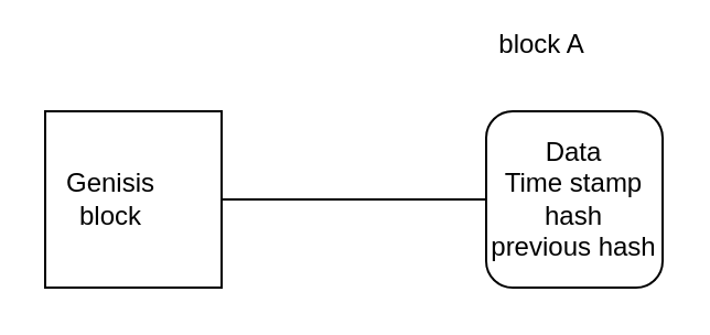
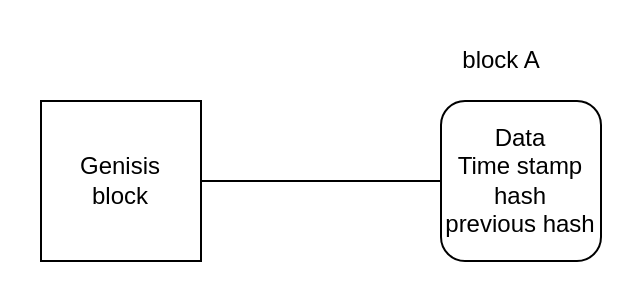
- <mxCell id="5" value="block A" style="text;html=1;align=center;verticalAlign=middle;resizable=0;points=[];autosize=1;" vertex="1" parent="1"><mxGeometry x="220" y="10" width="50" height="20" as="geometry" /></mxCell>
+ <mxCell id="5" value="block A" style="text;html=1;align=center;verticalAlign=middle;resizable=0;points=[];autosize=1;" vertex="1" parent="1"><mxGeometry x="225" y="20" width="50" height="20" as="geometry" /></mxCell>
- <mxCell id="4" value="Genisis block" style="text;html=1;strokeColor=none;fillColor=none;align=center;verticalAlign=middle;whiteSpace=wrap;rounded=0;" vertex="1" parent="1"><mxGeometry x="30" y="80" width="40" height="20" as="geometry" /></mxCell>
+ <mxCell id="4" value="Genisis block" style="text;html=1;strokeColor=none;fillColor=none;align=center;verticalAlign=middle;whiteSpace=wrap;rounded=0;" vertex="1" parent="1"><mxGeometry x="40" y="80" width="40" height="20" as="geometry" /></mxCell>
